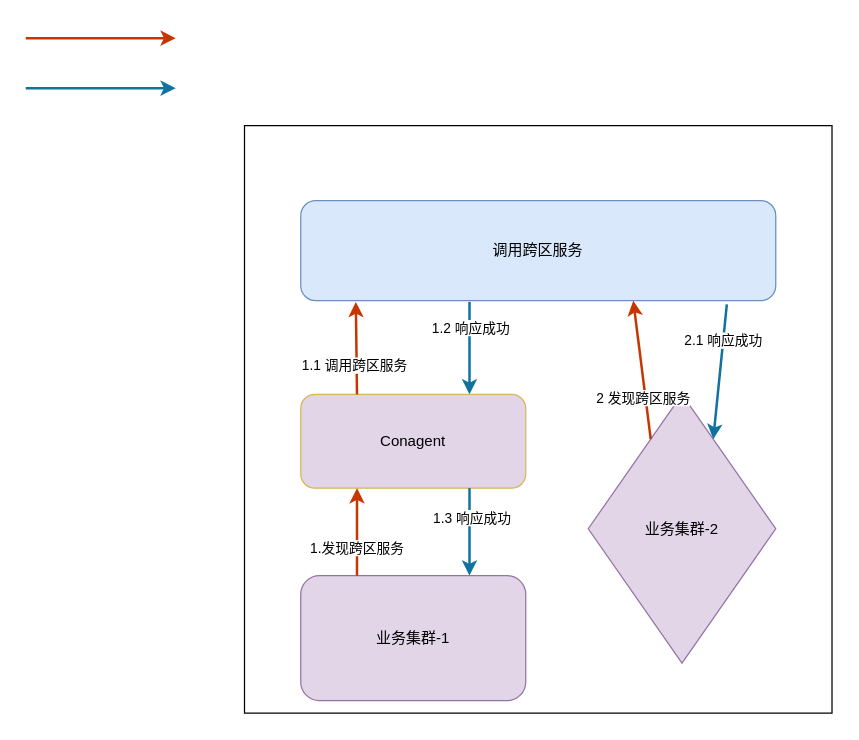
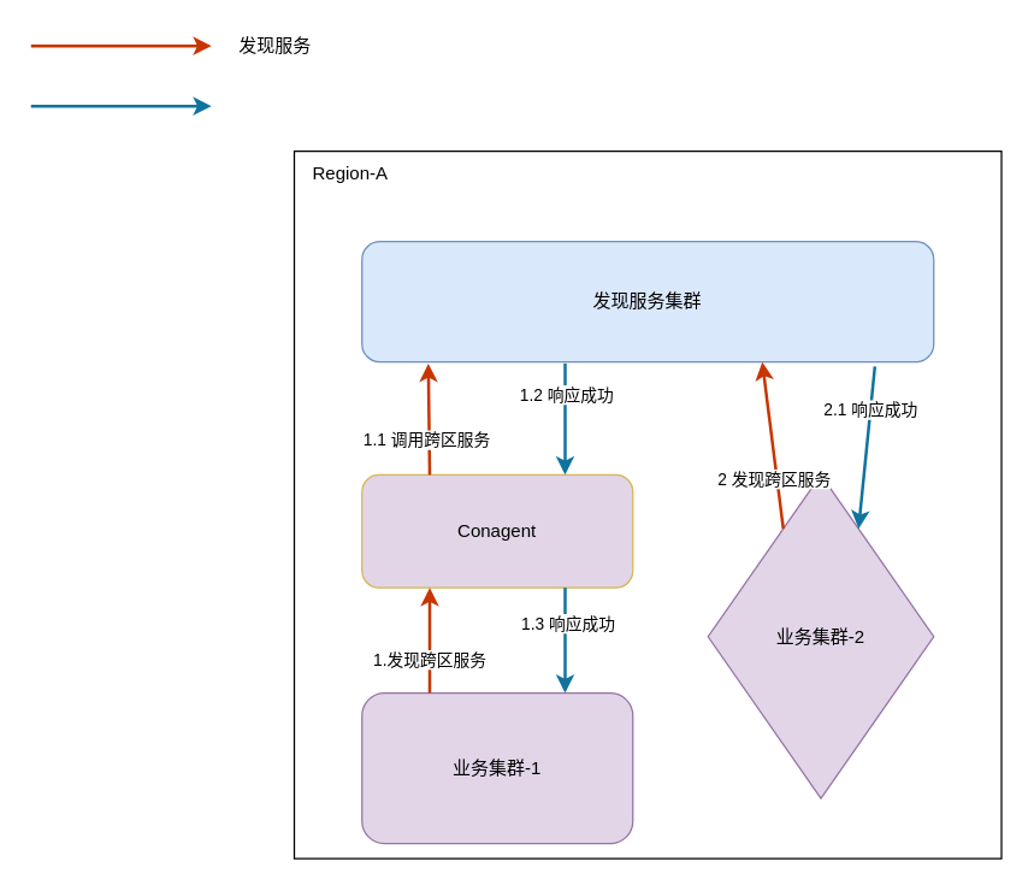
+ <mxCell id="22" value="发现服务" style="text;html=1;strokeColor=none;fillColor=none;align=center;verticalAlign=middle;whiteSpace=wrap;rounded=0;" vertex="1" parent="1"><mxGeometry x="155" y="20" width="55" height="20" as="geometry" /></mxCell>
+ <mxCell id="17" value="Region-A" style="text;html=1;strokeColor=none;fillColor=none;align=center;verticalAlign=middle;whiteSpace=wrap;rounded=0;" vertex="1" parent="1"><mxGeometry x="195" y="100" width="75" height="30" as="geometry" /></mxCell>
- <mxCell id="3" value="调用跨区服务" style="rounded=1;whiteSpace=wrap;html=1;fillColor=#dae8fc;strokeColor=#6c8ebf;" vertex="1" parent="1"><mxGeometry x="240" y="160" width="380" height="80" as="geometry" /></mxCell>
+ <mxCell id="3" value="发现服务集群" style="rounded=1;whiteSpace=wrap;html=1;fillColor=#dae8fc;strokeColor=#6c8ebf;" vertex="1" parent="1"><mxGeometry x="240" y="160" width="380" height="80" as="geometry" /></mxCell>
